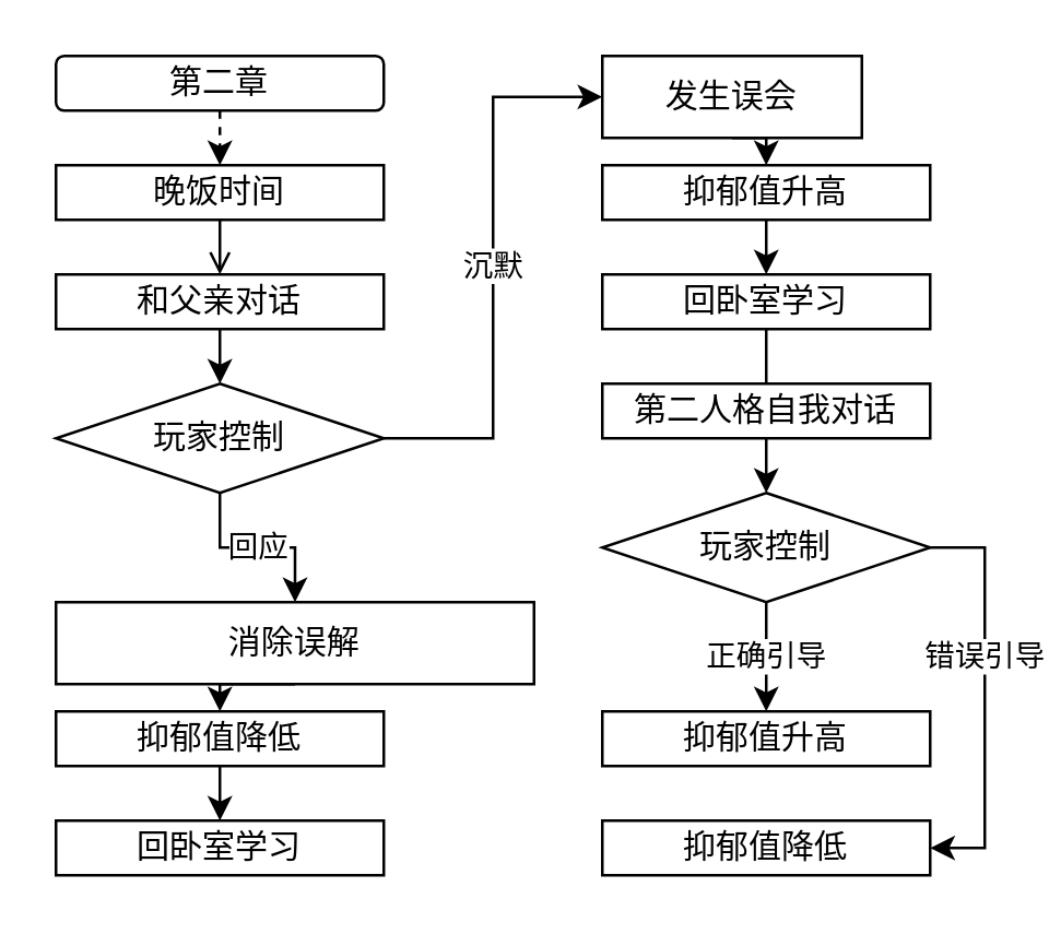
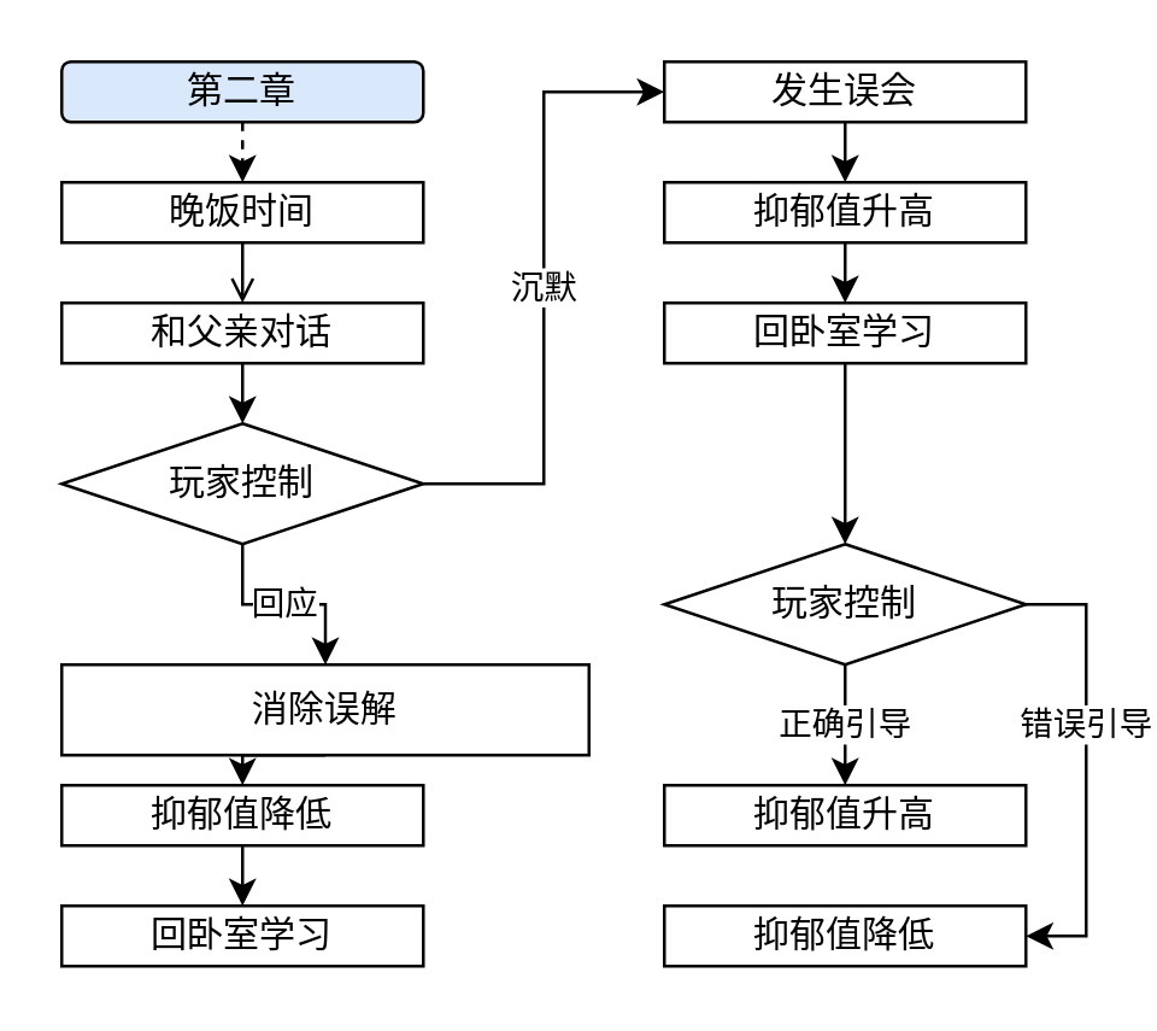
- <mxCell id="3" value="第二章" style="rounded=1;whiteSpace=wrap;html=1;" vertex="1" parent="1"><mxGeometry x="20" y="20" width="120" height="20" as="geometry" /></mxCell>
+ <mxCell id="3" value="第二章" style="rounded=1;whiteSpace=wrap;html=1;fillColor=#dae8fc;" vertex="1" parent="1"><mxGeometry x="20" y="20" width="120" height="20" as="geometry" /></mxCell>
- <mxCell id="15" value="发生误会" style="rounded=0;whiteSpace=wrap;html=1;" vertex="1" parent="1"><mxGeometry x="220" y="20" width="95" height="30" as="geometry" /></mxCell>
+ <mxCell id="15" value="发生误会" style="rounded=0;whiteSpace=wrap;html=1;" vertex="1" parent="1"><mxGeometry x="220" y="20" width="120" height="20" as="geometry" /></mxCell>
- <mxCell id="25" value="第二人格自我对话" style="rounded=0;whiteSpace=wrap;html=1;" vertex="1" parent="1"><mxGeometry x="220" y="140" width="120" height="20" as="geometry" /></mxCell>
